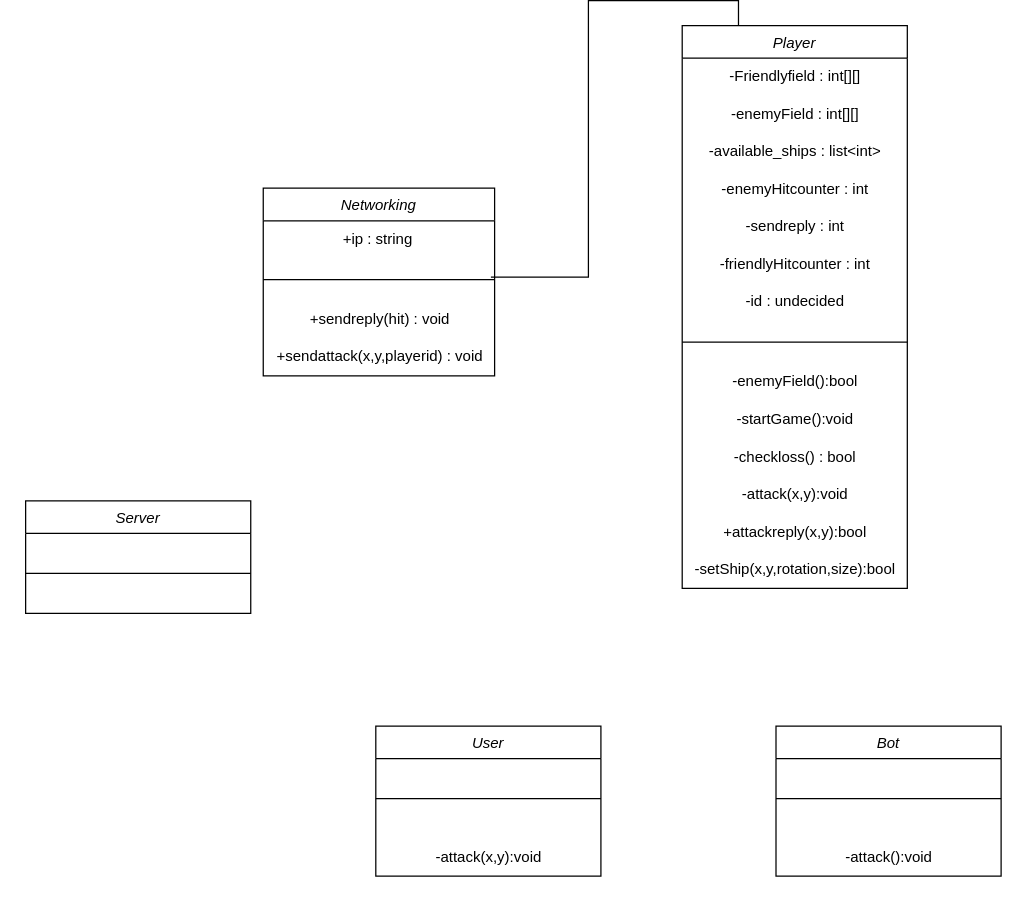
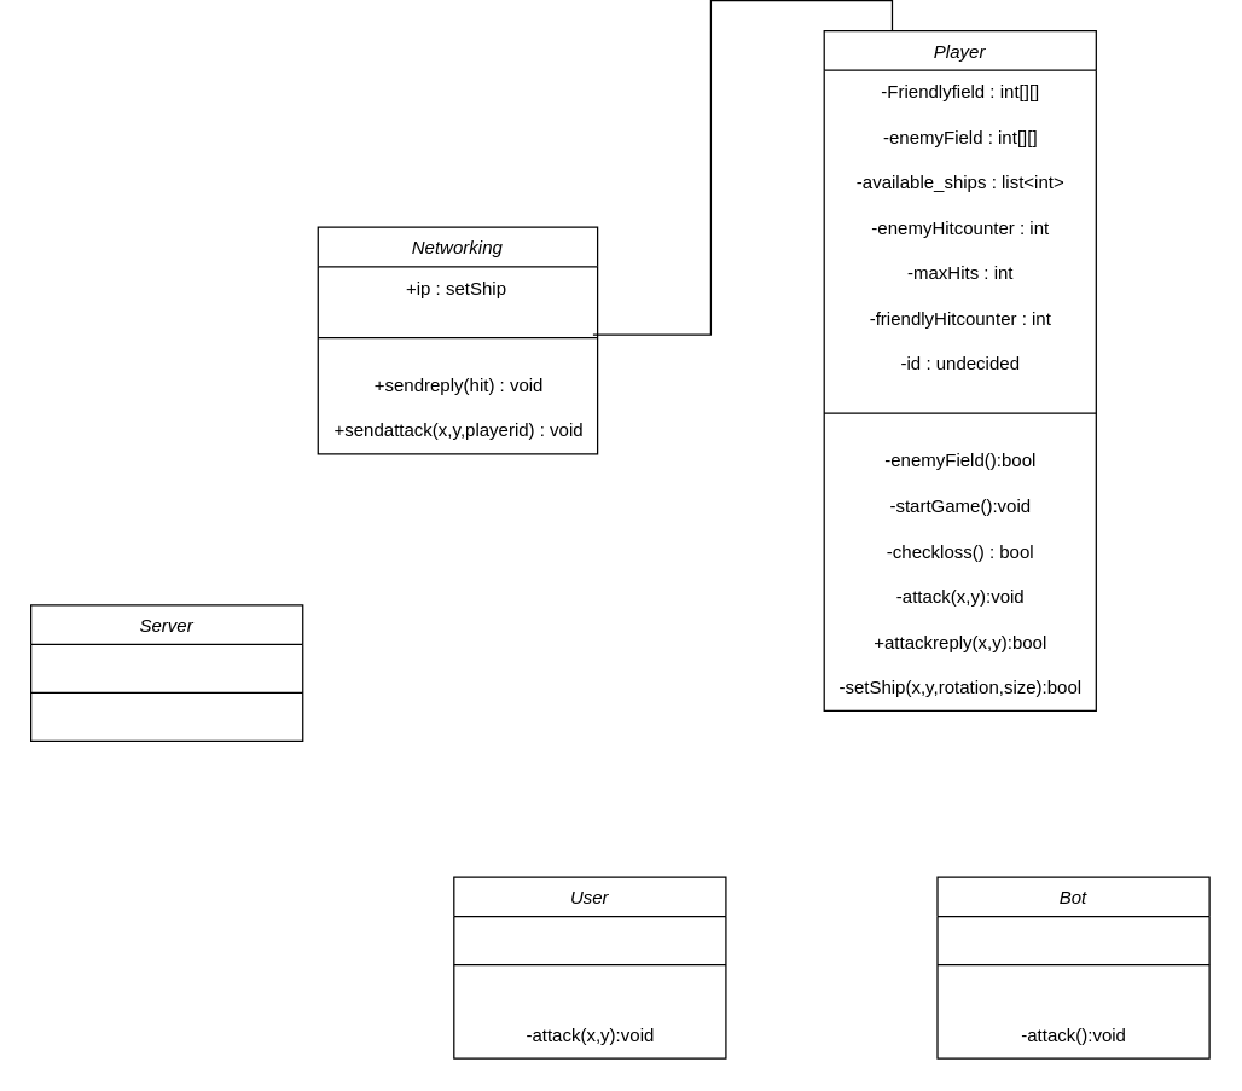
- <mxCell id="13" value="-sendreply : int" style="text;html=1;align=center;verticalAlign=middle;resizable=0;points=[];autosize=1;strokeColor=none;fillColor=none;" vertex="1" parent="8"><mxGeometry y="146" width="180" height="30" as="geometry" /></mxCell>
+ <mxCell id="13" value="-maxHits : int" style="text;html=1;align=center;verticalAlign=middle;resizable=0;points=[];autosize=1;strokeColor=none;fillColor=none;" vertex="1" parent="8"><mxGeometry y="146" width="180" height="30" as="geometry" /></mxCell>
- <mxCell id="3" value="+ip : string&amp;nbsp;" style="text;html=1;align=center;verticalAlign=middle;resizable=0;points=[];autosize=1;strokeColor=none;fillColor=none;" vertex="1" parent="2"><mxGeometry y="26" width="185" height="30" as="geometry" /></mxCell>
+ <mxCell id="3" value="+ip : setShip&amp;nbsp;" style="text;html=1;align=center;verticalAlign=middle;resizable=0;points=[];autosize=1;strokeColor=none;fillColor=none;" vertex="1" parent="2"><mxGeometry y="26" width="185" height="30" as="geometry" /></mxCell>
